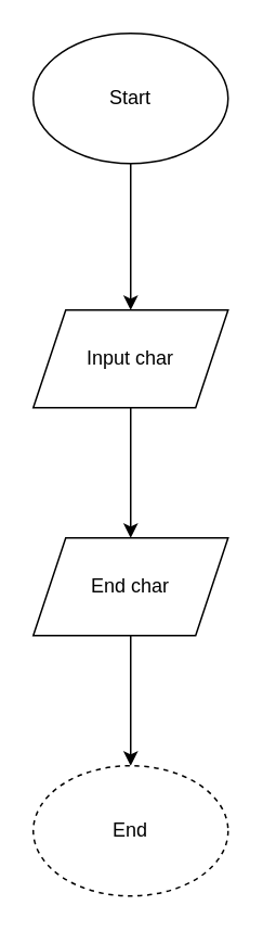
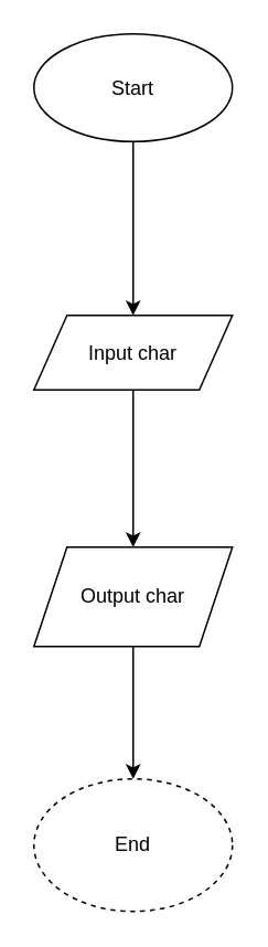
- <mxCell id="3" value="Start" style="ellipse;whiteSpace=wrap;html=1;" vertex="1" parent="1"><mxGeometry x="20" y="20" width="120" height="80" as="geometry" /></mxCell>
+ <mxCell id="3" value="Start" style="ellipse;whiteSpace=wrap;html=1;" vertex="1" parent="1"><mxGeometry x="20" y="20" width="120" height="65" as="geometry" /></mxCell>
- <mxCell id="5" value="Input char" style="shape=parallelogram;perimeter=parallelogramPerimeter;whiteSpace=wrap;html=1;fixedSize=1;" vertex="1" parent="1"><mxGeometry x="20" y="190" width="120" height="60" as="geometry" /></mxCell>
+ <mxCell id="5" value="Input char" style="shape=parallelogram;perimeter=parallelogramPerimeter;whiteSpace=wrap;html=1;fixedSize=1;" vertex="1" parent="1"><mxGeometry x="20" y="190" width="120" height="45" as="geometry" /></mxCell>
- <mxCell id="7" value="End char" style="shape=parallelogram;perimeter=parallelogramPerimeter;whiteSpace=wrap;html=1;fixedSize=1;" vertex="1" parent="1"><mxGeometry x="20" y="330" width="120" height="60" as="geometry" /></mxCell>
+ <mxCell id="7" value="Output char" style="shape=parallelogram;perimeter=parallelogramPerimeter;whiteSpace=wrap;html=1;fixedSize=1;" vertex="1" parent="1"><mxGeometry x="20" y="330" width="120" height="60" as="geometry" /></mxCell>
